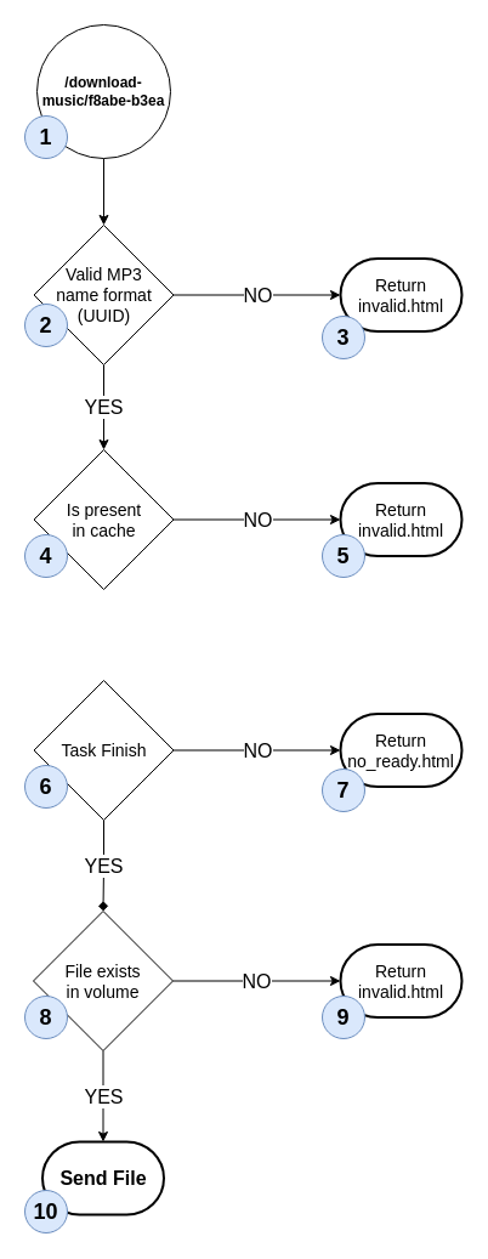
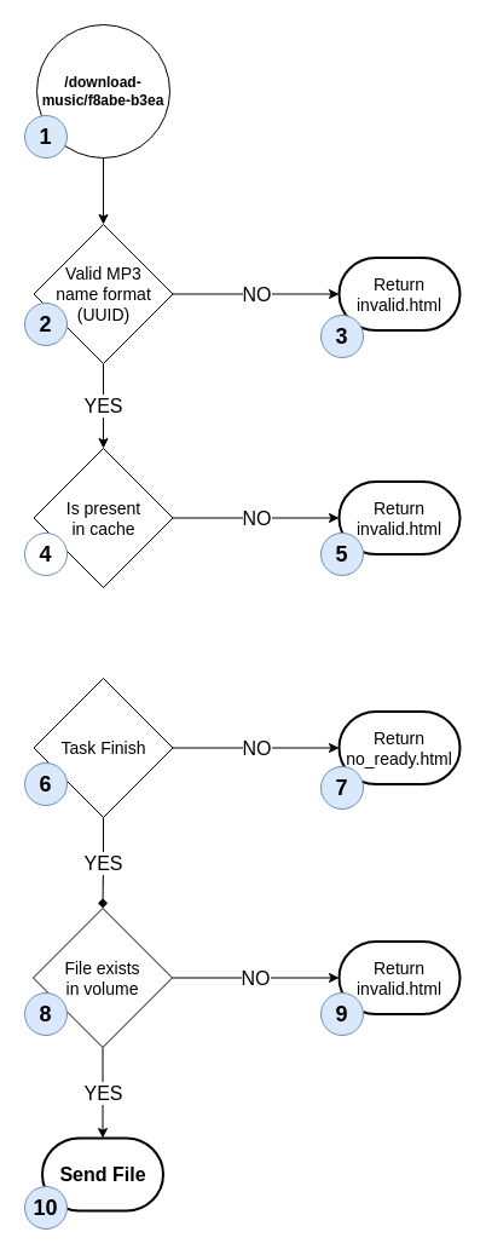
- <mxCell id="23" value="4" style="ellipse;whiteSpace=wrap;html=1;aspect=fixed;fontSize=18;fontStyle=1;fillColor=#dae8fc;strokeColor=#6c8ebf;" vertex="1" parent="1"><mxGeometry x="20" y="440" width="35" height="35" as="geometry" /></mxCell>
+ <mxCell id="23" value="4" style="ellipse;whiteSpace=wrap;html=1;aspect=fixed;fontSize=18;fontStyle=1;fillColor=#ffffff;strokeColor=#6c8ebf;" vertex="1" parent="1"><mxGeometry x="20" y="440" width="35" height="35" as="geometry" /></mxCell>
